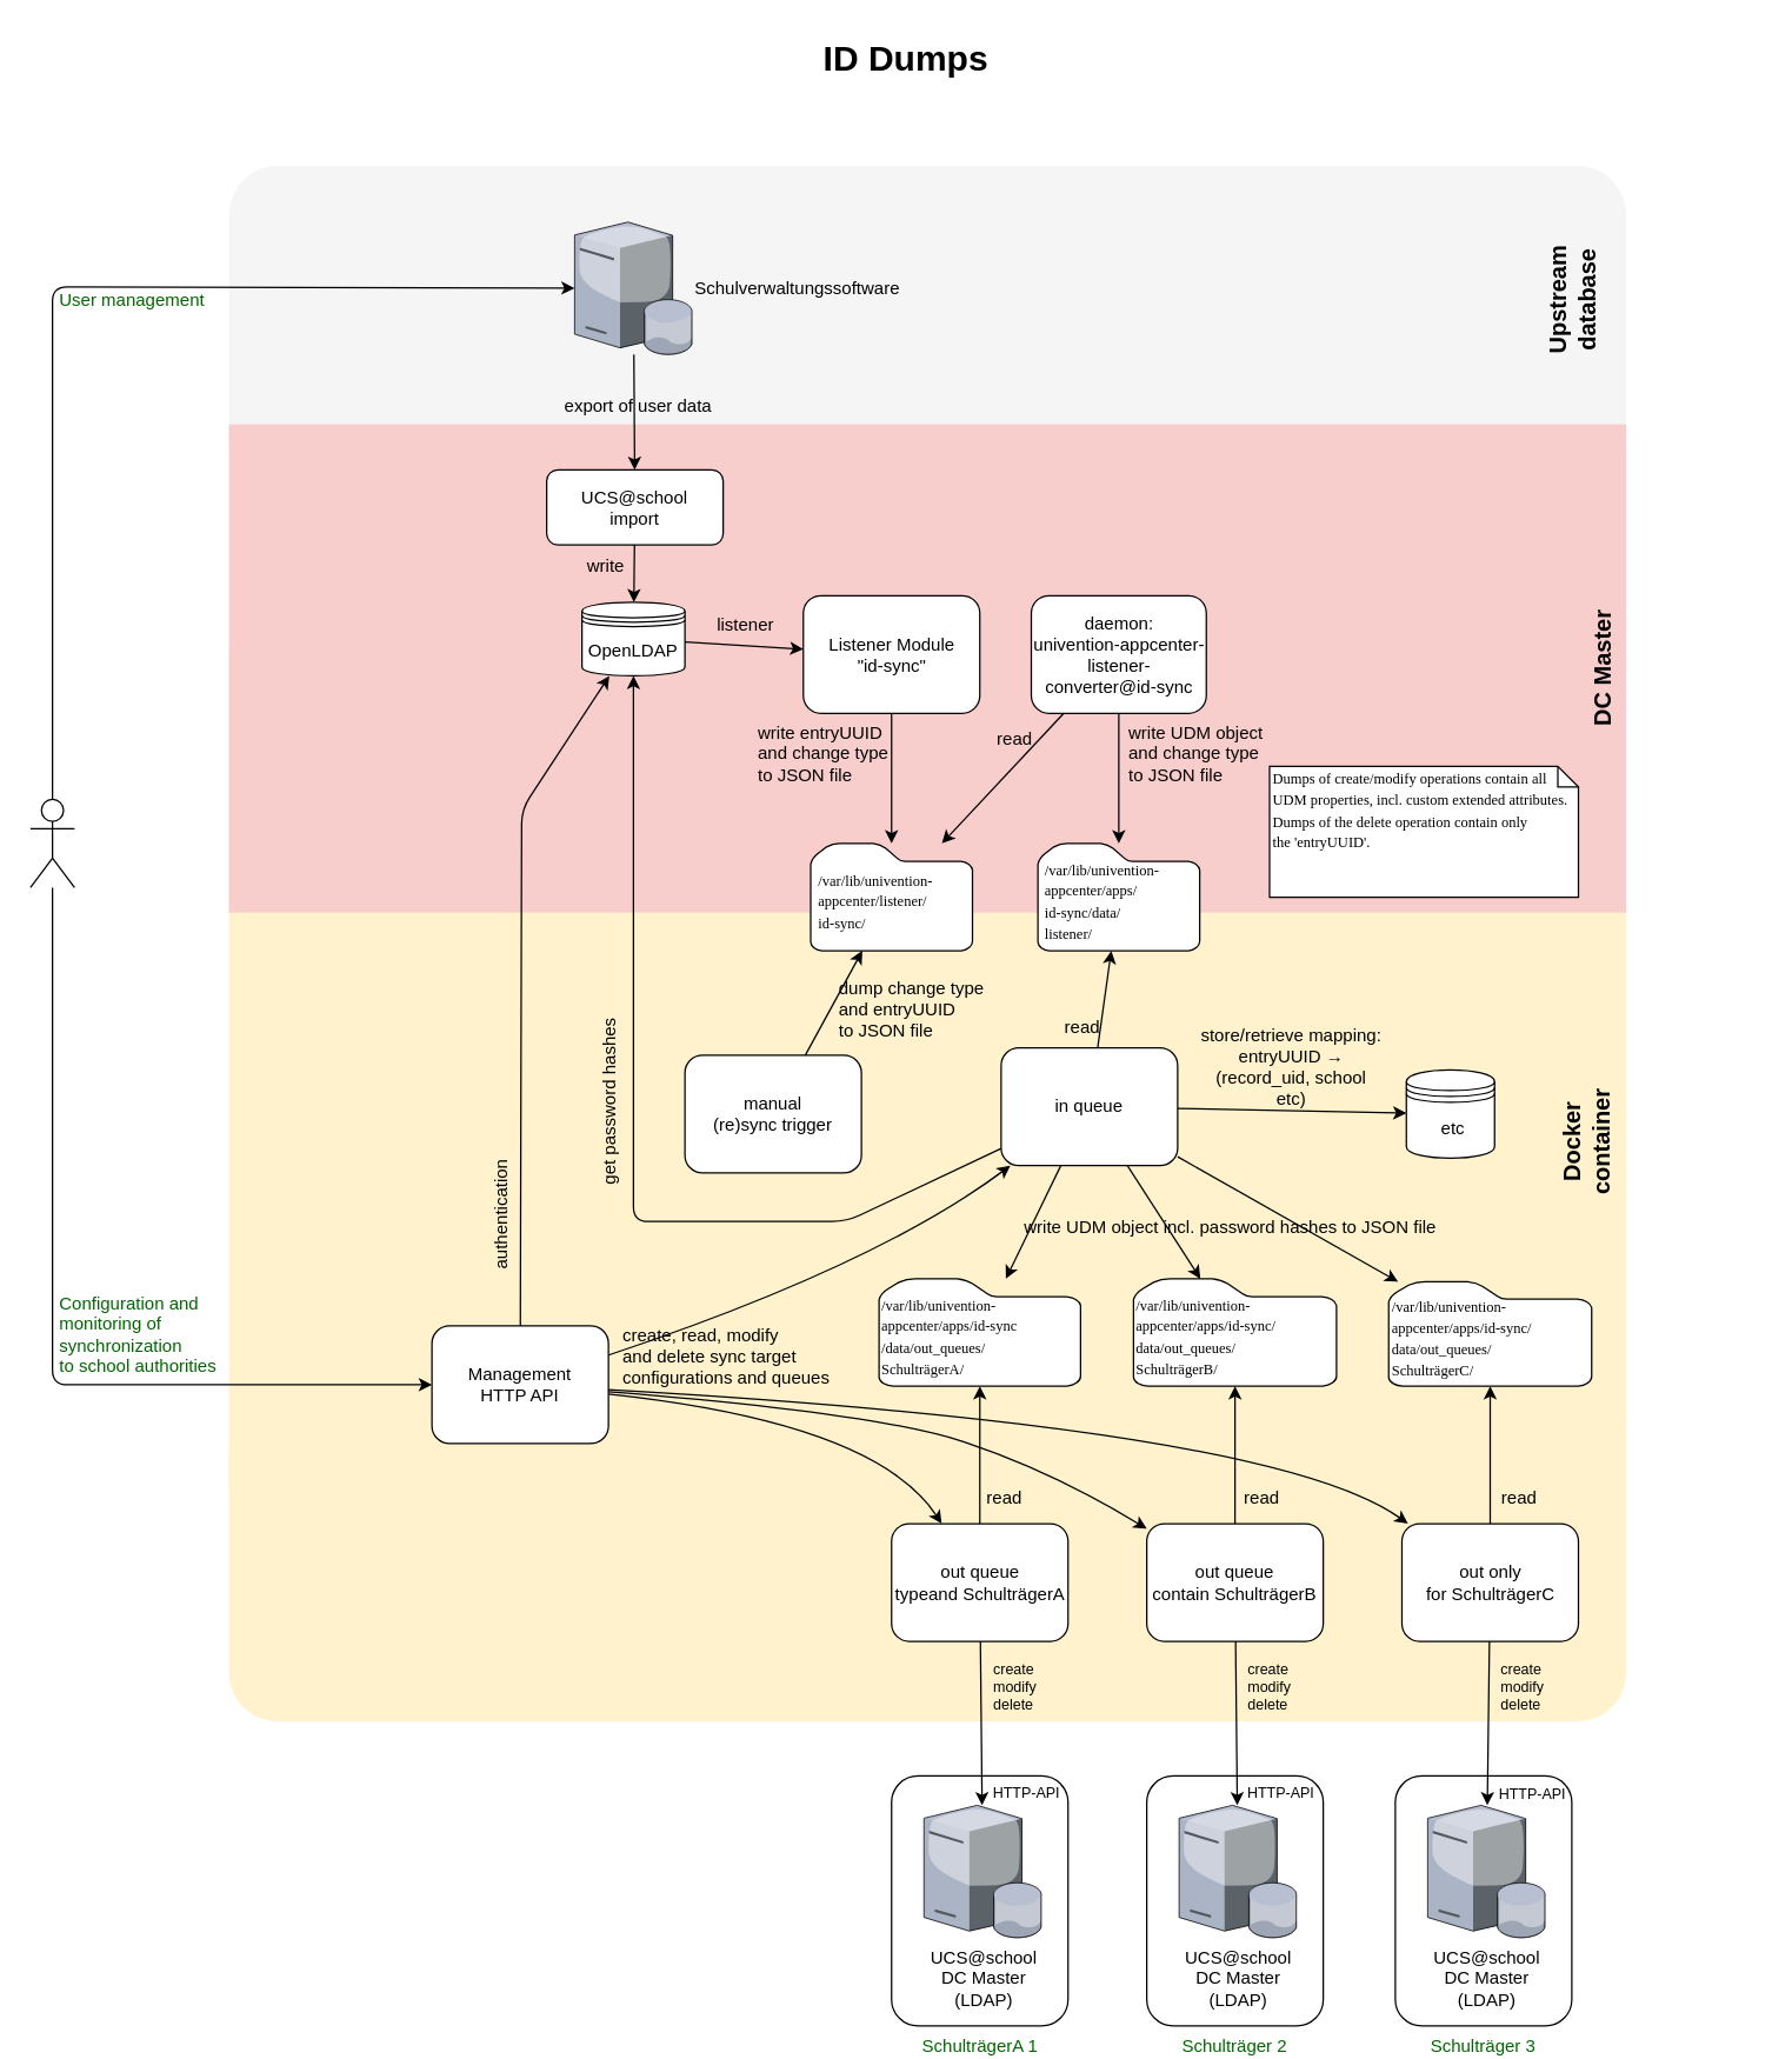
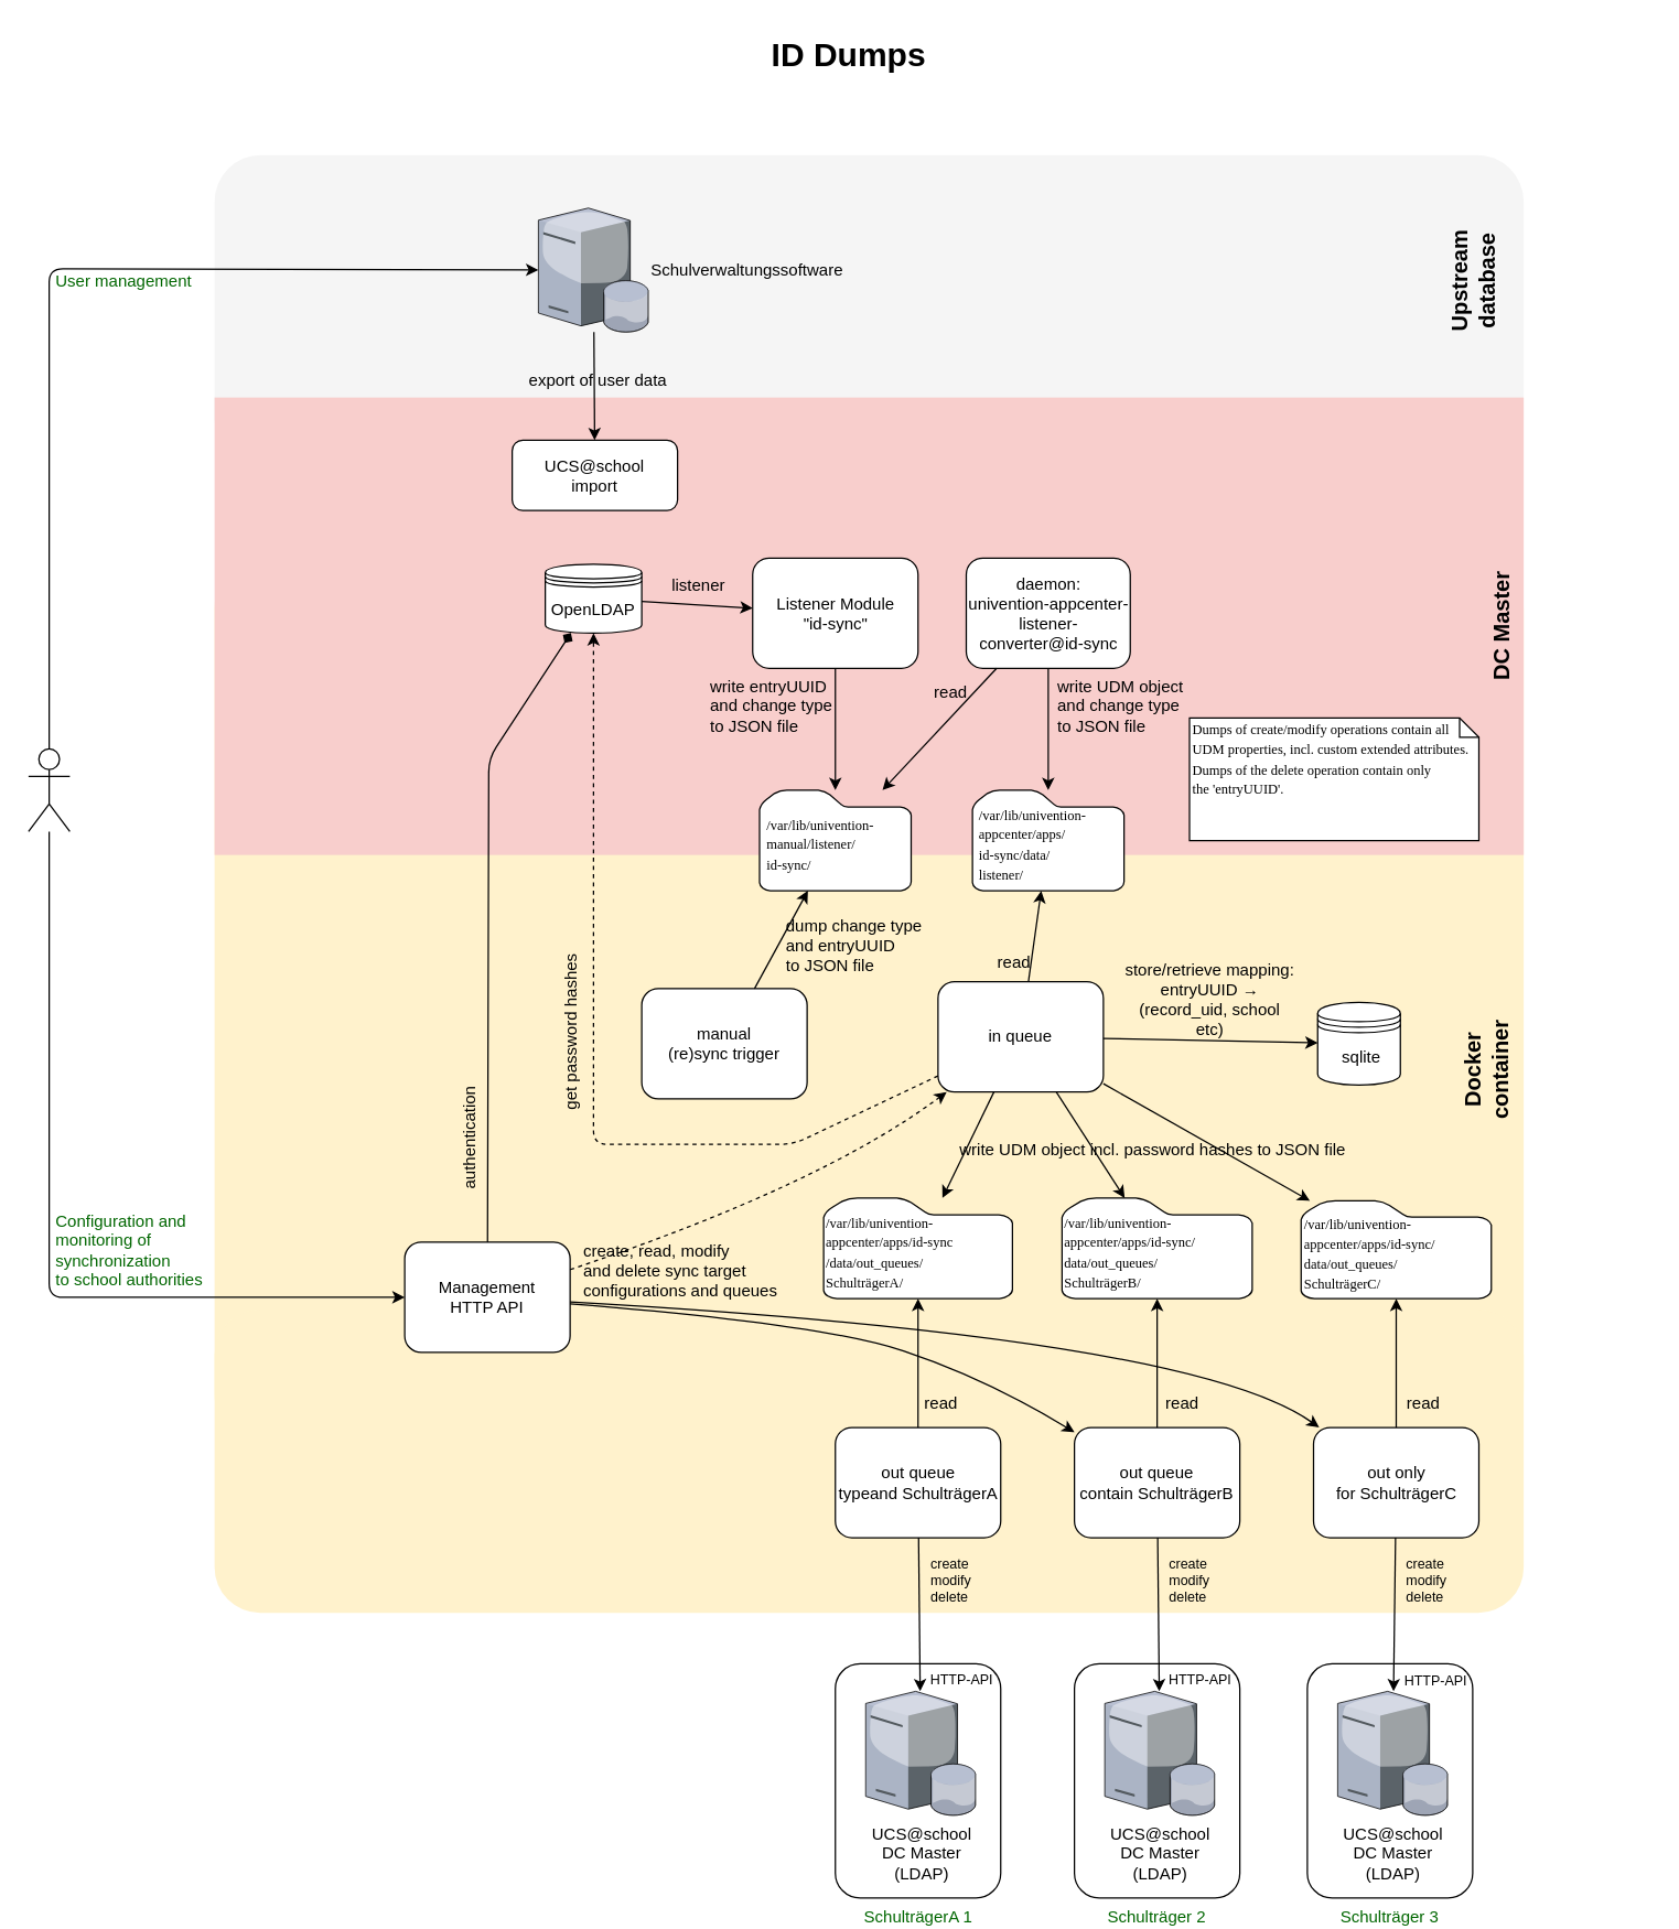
- <mxCell id="11" value="" style="endArrow=classic;html=1;" parent="1" source="10" target="6" edge="1"><mxGeometry width="50" height="50" relative="1" as="geometry"><mxPoint x="110" y="649" as="sourcePoint" /><mxPoint x="214" y="649" as="targetPoint" /></mxGeometry></mxCell>
- <mxCell id="12" value="write" style="text;html=1;resizable=0;points=[];align=center;verticalAlign=middle;labelBackgroundColor=none;" parent="11" vertex="1" connectable="0"><mxGeometry x="0.342" relative="1" as="geometry"><mxPoint x="-19.5" y="-11" as="offset" /></mxGeometry></mxCell>
- <mxCell id="59" value="" style="endArrow=classic;html=1;fontSize=12;fontColor=#000000;" parent="1" source="48" target="6" edge="1"><mxGeometry width="50" height="50" relative="1" as="geometry"><mxPoint x="279.5" y="787.5" as="sourcePoint" /><mxPoint x="329.5" y="737.5" as="targetPoint" /><Array as="points"><mxPoint x="354" y="550" /></Array></mxGeometry></mxCell>
+ <mxCell id="59" value="" style="endArrow=diamond;html=1;fontSize=12;fontColor=#000000;" parent="1" source="48" target="6" edge="1"><mxGeometry width="50" height="50" relative="1" as="geometry"><mxPoint x="279.5" y="787.5" as="sourcePoint" /><mxPoint x="329.5" y="737.5" as="targetPoint" /><Array as="points"><mxPoint x="354" y="550" /></Array></mxGeometry></mxCell>
- <mxCell id="31" value="&lt;span style=&quot;font-family: &amp;#34;verdana&amp;#34; ; font-size: 10px&quot;&gt;/var/lib/univention-&lt;br&gt;appcenter/listener/&lt;br&gt;id-sync/&lt;br&gt;&lt;/span&gt;" style="shadow=0;dashed=0;html=1;strokeColor=#000000;labelPosition=center;verticalLabelPosition=middle;verticalAlign=middle;align=left;shape=mxgraph.mscae.enterprise.folder;fillColor=#ffffff;fontFamily=Helvetica;fontSize=12;fontColor=#000000;spacingLeft=3;spacingTop=4;" parent="1" vertex="1"><mxGeometry x="550.5" y="573" width="110" height="73" as="geometry" /></mxCell>
+ <mxCell id="31" value="&lt;span style=&quot;font-family: &amp;#34;verdana&amp;#34; ; font-size: 10px&quot;&gt;/var/lib/univention-&lt;br&gt;manual/listener/&lt;br&gt;id-sync/&lt;br&gt;&lt;/span&gt;" style="shadow=0;dashed=0;html=1;strokeColor=#000000;labelPosition=center;verticalLabelPosition=middle;verticalAlign=middle;align=left;shape=mxgraph.mscae.enterprise.folder;fillColor=#ffffff;fontFamily=Helvetica;fontSize=12;fontColor=#000000;spacingLeft=3;spacingTop=4;" parent="1" vertex="1"><mxGeometry x="550.5" y="573" width="110" height="73" as="geometry" /></mxCell>
- <mxCell id="15" value="etc" style="shape=datastore;whiteSpace=wrap;html=1;labelPosition=center;verticalLabelPosition=middle;align=center;verticalAlign=middle;spacingLeft=3;" parent="1" vertex="1"><mxGeometry x="955.5" y="727" width="60" height="60" as="geometry" /></mxCell>
+ <mxCell id="15" value="sqlite" style="shape=datastore;whiteSpace=wrap;html=1;labelPosition=center;verticalLabelPosition=middle;align=center;verticalAlign=middle;spacingLeft=3;" parent="1" vertex="1"><mxGeometry x="955.5" y="727" width="60" height="60" as="geometry" /></mxCell>
- <mxCell id="39" value="" style="endArrow=classic;html=1;" parent="1" source="14" target="6" edge="1"><mxGeometry width="50" height="50" relative="1" as="geometry"><mxPoint x="733.7" y="1062" as="sourcePoint" /><mxPoint x="669.3" y="1132" as="targetPoint" /><Array as="points"><mxPoint x="575" y="830" /><mxPoint x="430" y="830" /></Array></mxGeometry></mxCell>
+ <mxCell id="39" value="" style="endArrow=classic;html=1;dashed=1;" parent="1" source="14" target="6" edge="1"><mxGeometry width="50" height="50" relative="1" as="geometry"><mxPoint x="733.7" y="1062" as="sourcePoint" /><mxPoint x="669.3" y="1132" as="targetPoint" /><Array as="points"><mxPoint x="575" y="830" /><mxPoint x="430" y="830" /></Array></mxGeometry></mxCell>
- <mxCell id="52" value="" style="curved=1;endArrow=classic;html=1;fontSize=16;fontColor=#000000;" parent="1" source="48" target="14" edge="1"><mxGeometry width="50" height="50" relative="1" as="geometry"><mxPoint x="339" y="1147" as="sourcePoint" /><mxPoint x="389" y="1097" as="targetPoint" /><Array as="points"><mxPoint x="595" y="860" /></Array></mxGeometry></mxCell>
+ <mxCell id="52" value="" style="curved=1;endArrow=classic;html=1;fontSize=16;fontColor=#000000;dashed=1;" parent="1" source="48" target="14" edge="1"><mxGeometry width="50" height="50" relative="1" as="geometry"><mxPoint x="339" y="1147" as="sourcePoint" /><mxPoint x="389" y="1097" as="targetPoint" /><Array as="points"><mxPoint x="595" y="860" /></Array></mxGeometry></mxCell>
- <mxCell id="51" value="" style="curved=1;endArrow=classic;html=1;fontSize=16;fontColor=#000000;" parent="1" source="48" target="21" edge="1"><mxGeometry width="50" height="50" relative="1" as="geometry"><mxPoint x="379" y="1357" as="sourcePoint" /><mxPoint x="429" y="1307" as="targetPoint" /><Array as="points"><mxPoint x="595" y="967" /></Array></mxGeometry></mxCell>
